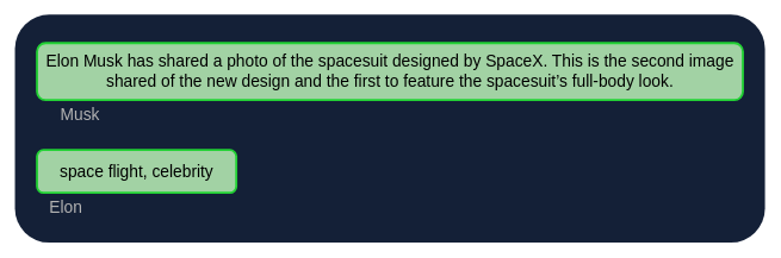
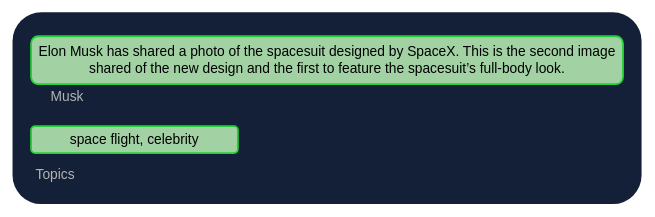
- <mxCell id="7" value="&lt;font style=&quot;font-size: 23px;&quot;&gt;space flight, celebrity&lt;/font&gt;" style="rounded=1;whiteSpace=wrap;html=1;strokeColor=#22D234;fillColor=#A2D2A4;strokeWidth=3;" vertex="1" parent="1"><mxGeometry x="51" y="210" width="278.75" height="60" as="geometry" /></mxCell>
+ <mxCell id="7" value="&lt;font style=&quot;font-size: 23px;&quot;&gt;space flight, celebrity&lt;/font&gt;" style="rounded=1;whiteSpace=wrap;html=1;strokeColor=#22D234;fillColor=#A2D2A4;strokeWidth=3;" vertex="1" parent="1"><mxGeometry x="51" y="210" width="345" height="45" as="geometry" /></mxCell>
- <mxCell id="8" value="&lt;span style=&quot;color: rgb(179, 179, 179);&quot;&gt;&lt;font style=&quot;font-size: 23px;&quot;&gt;Elon&lt;/font&gt;&lt;/span&gt;" style="text;html=1;align=center;verticalAlign=middle;resizable=0;points=[];autosize=1;strokeColor=none;fillColor=none;fontFamily=Helvetica;fontSize=12;fontColor=default;" vertex="1" parent="1"><mxGeometry x="46" y="270" width="90" height="40" as="geometry" /></mxCell>
+ <mxCell id="8" value="&lt;span style=&quot;color: rgb(179, 179, 179);&quot;&gt;&lt;font style=&quot;font-size: 23px;&quot;&gt;Topics&lt;/font&gt;&lt;/span&gt;" style="text;html=1;align=center;verticalAlign=middle;resizable=0;points=[];autosize=1;strokeColor=none;fillColor=none;fontFamily=Helvetica;fontSize=12;fontColor=default;" vertex="1" parent="1"><mxGeometry x="46" y="270" width="90" height="40" as="geometry" /></mxCell>
